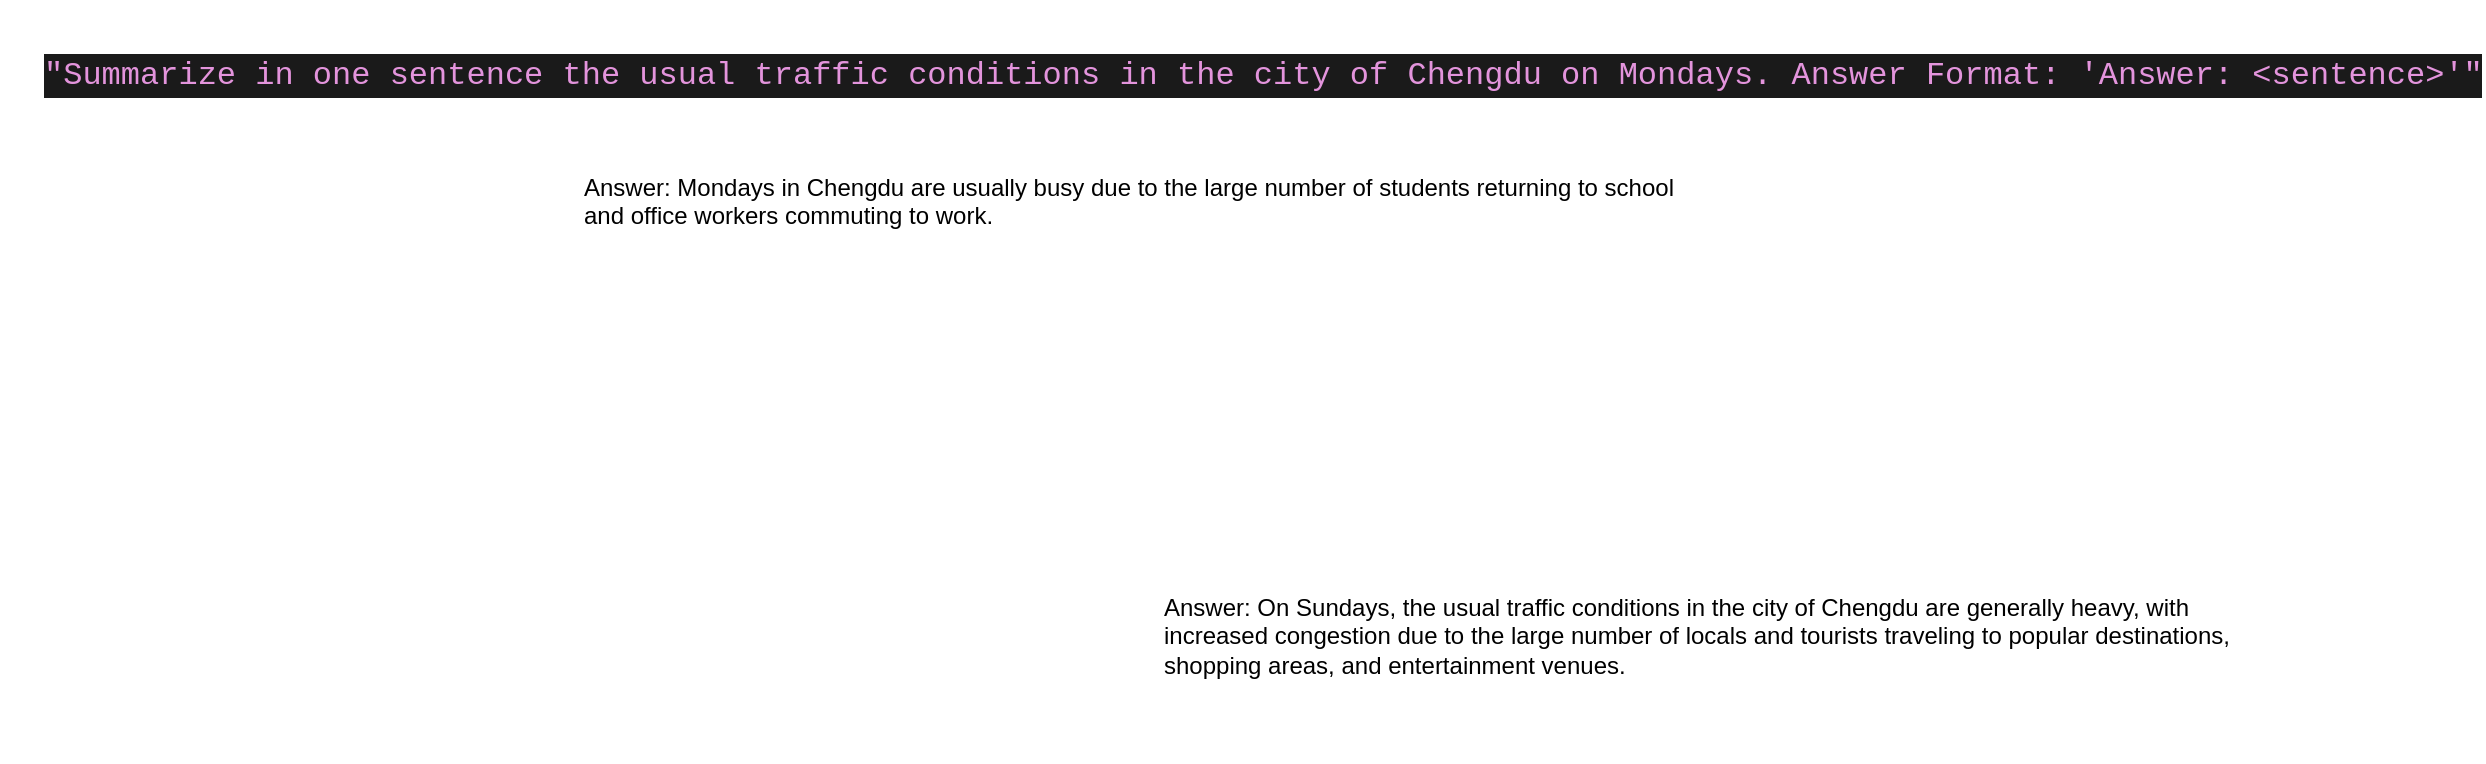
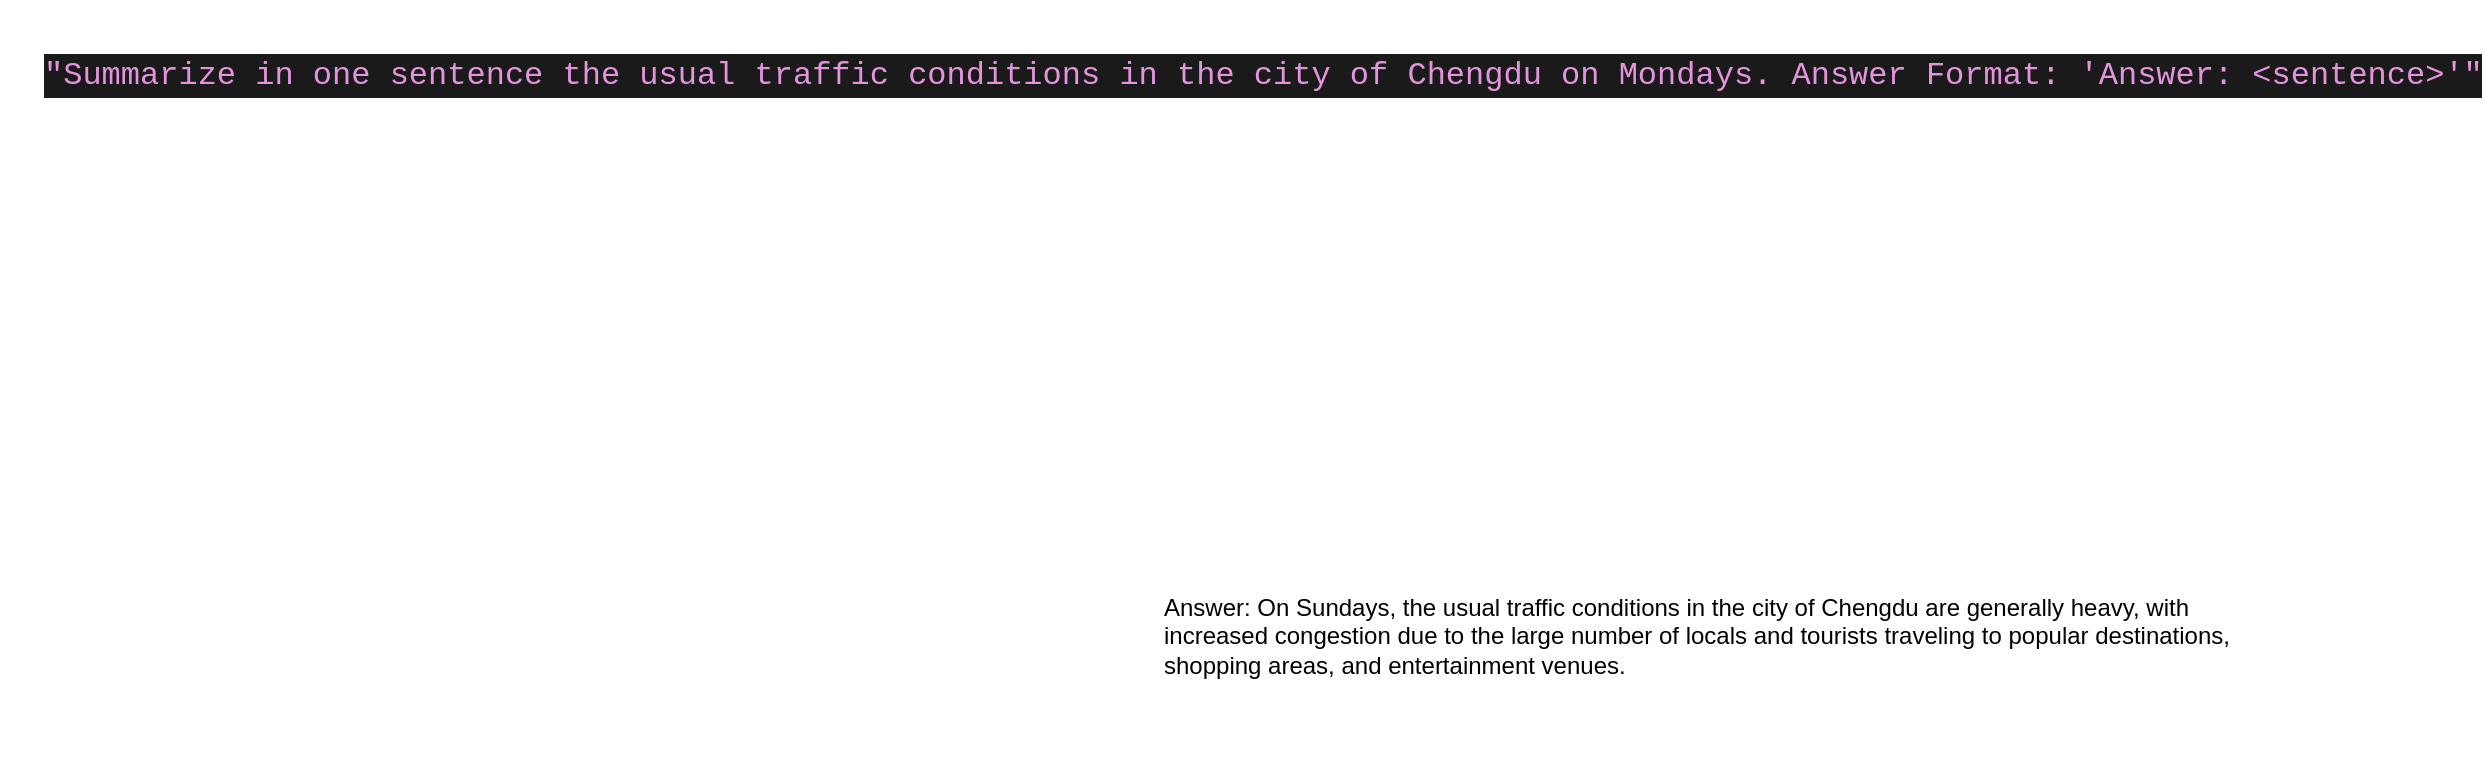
- <mxCell id="2" value="Answer: Mondays in Chengdu are usually busy due to the large number of students returning to school and office workers commuting to work." style="text;whiteSpace=wrap;" vertex="1" parent="1"><mxGeometry x="290" y="80" width="560" height="50" as="geometry" /></mxCell>
